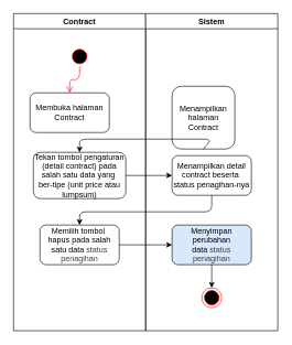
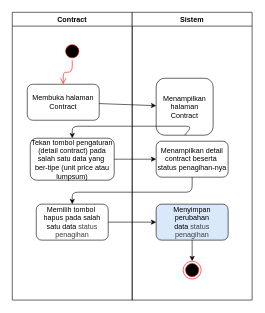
+ <mxCell id="14" value="" style="edgeStyle=none;html=1;" edge="1" parent="1" source="4" target="9"><mxGeometry relative="1" as="geometry" /></mxCell>
